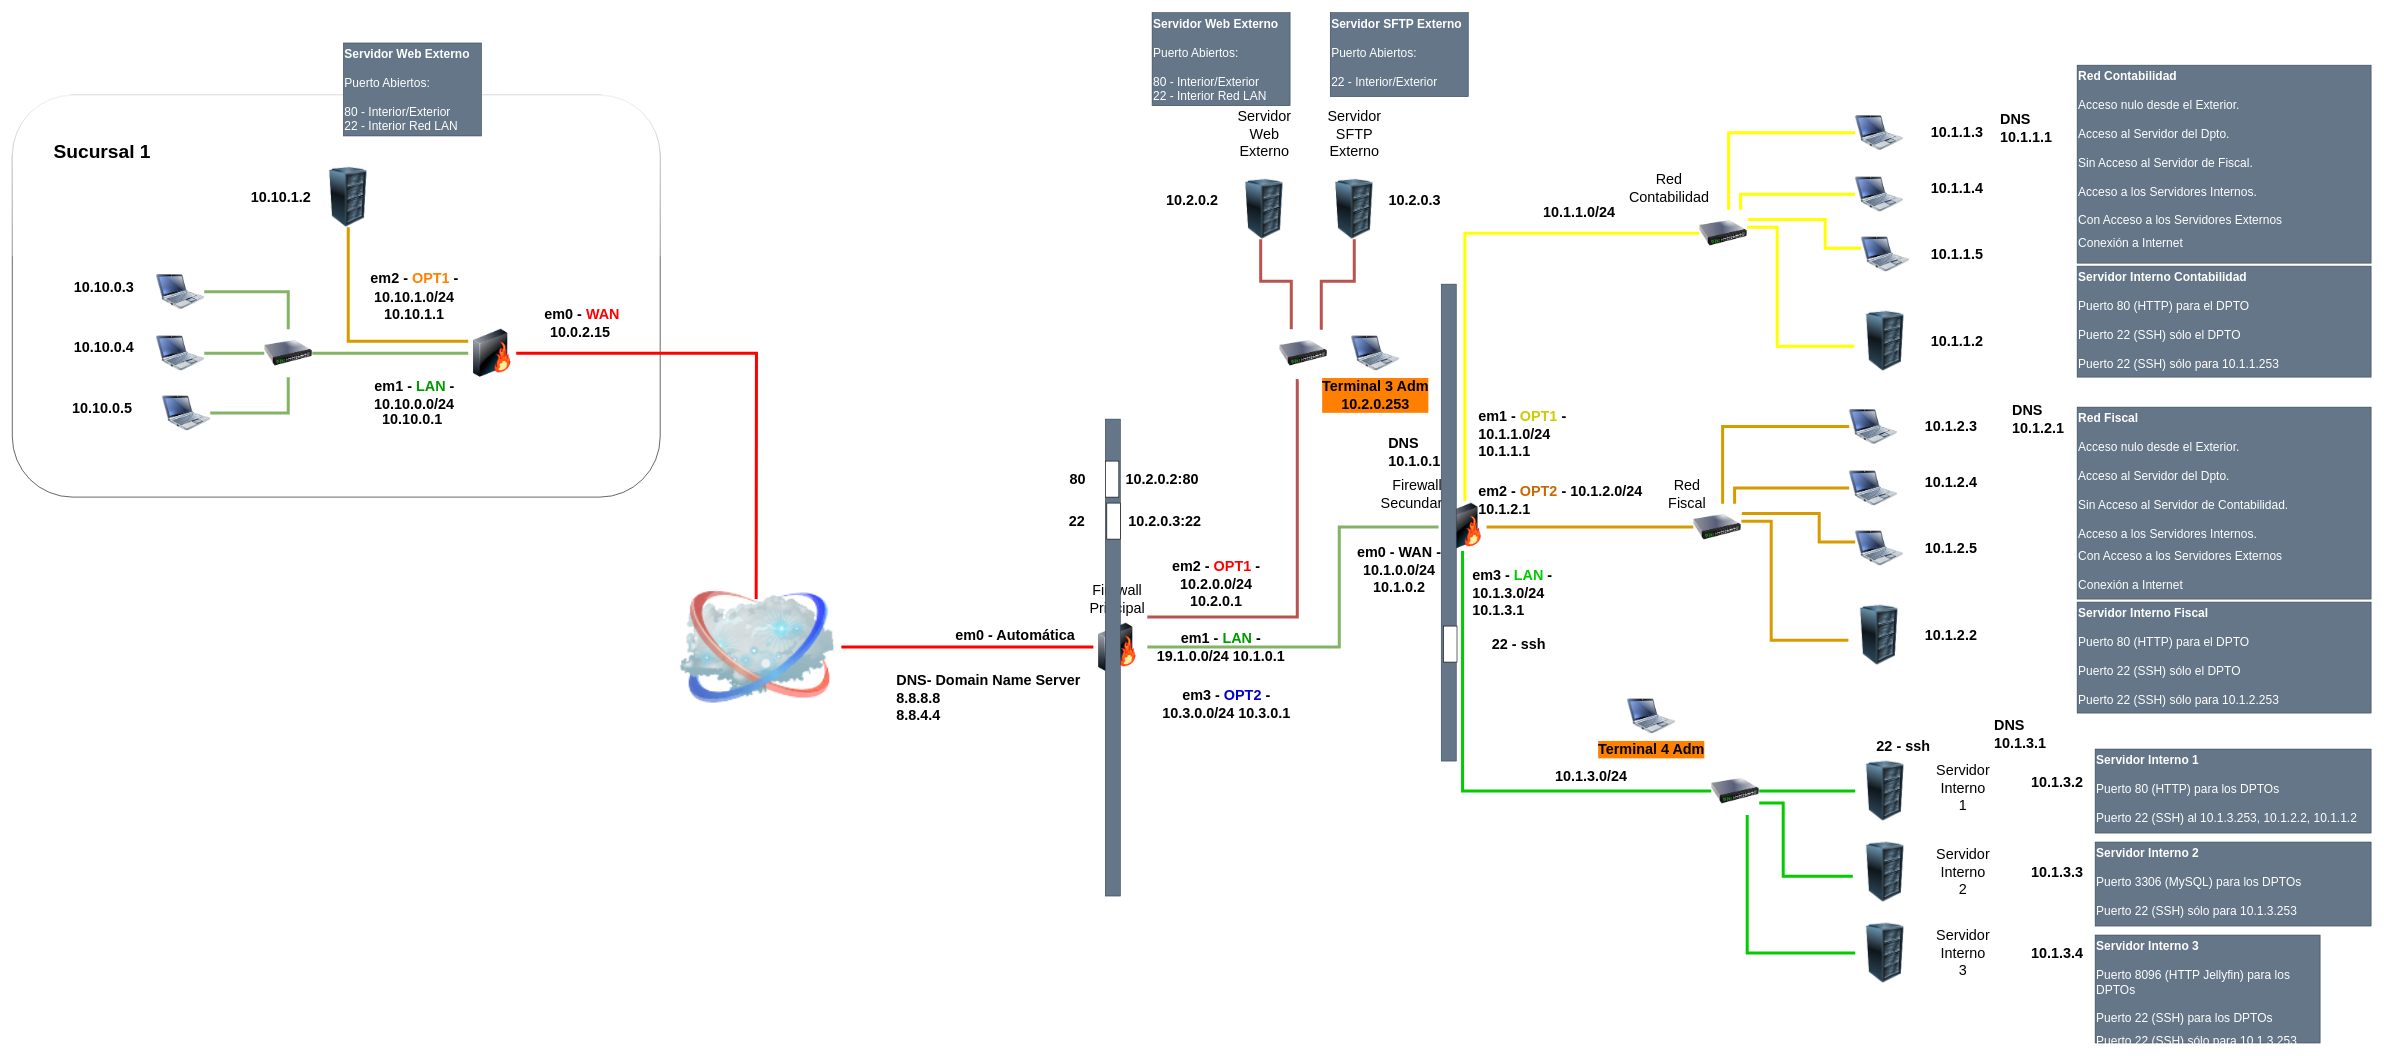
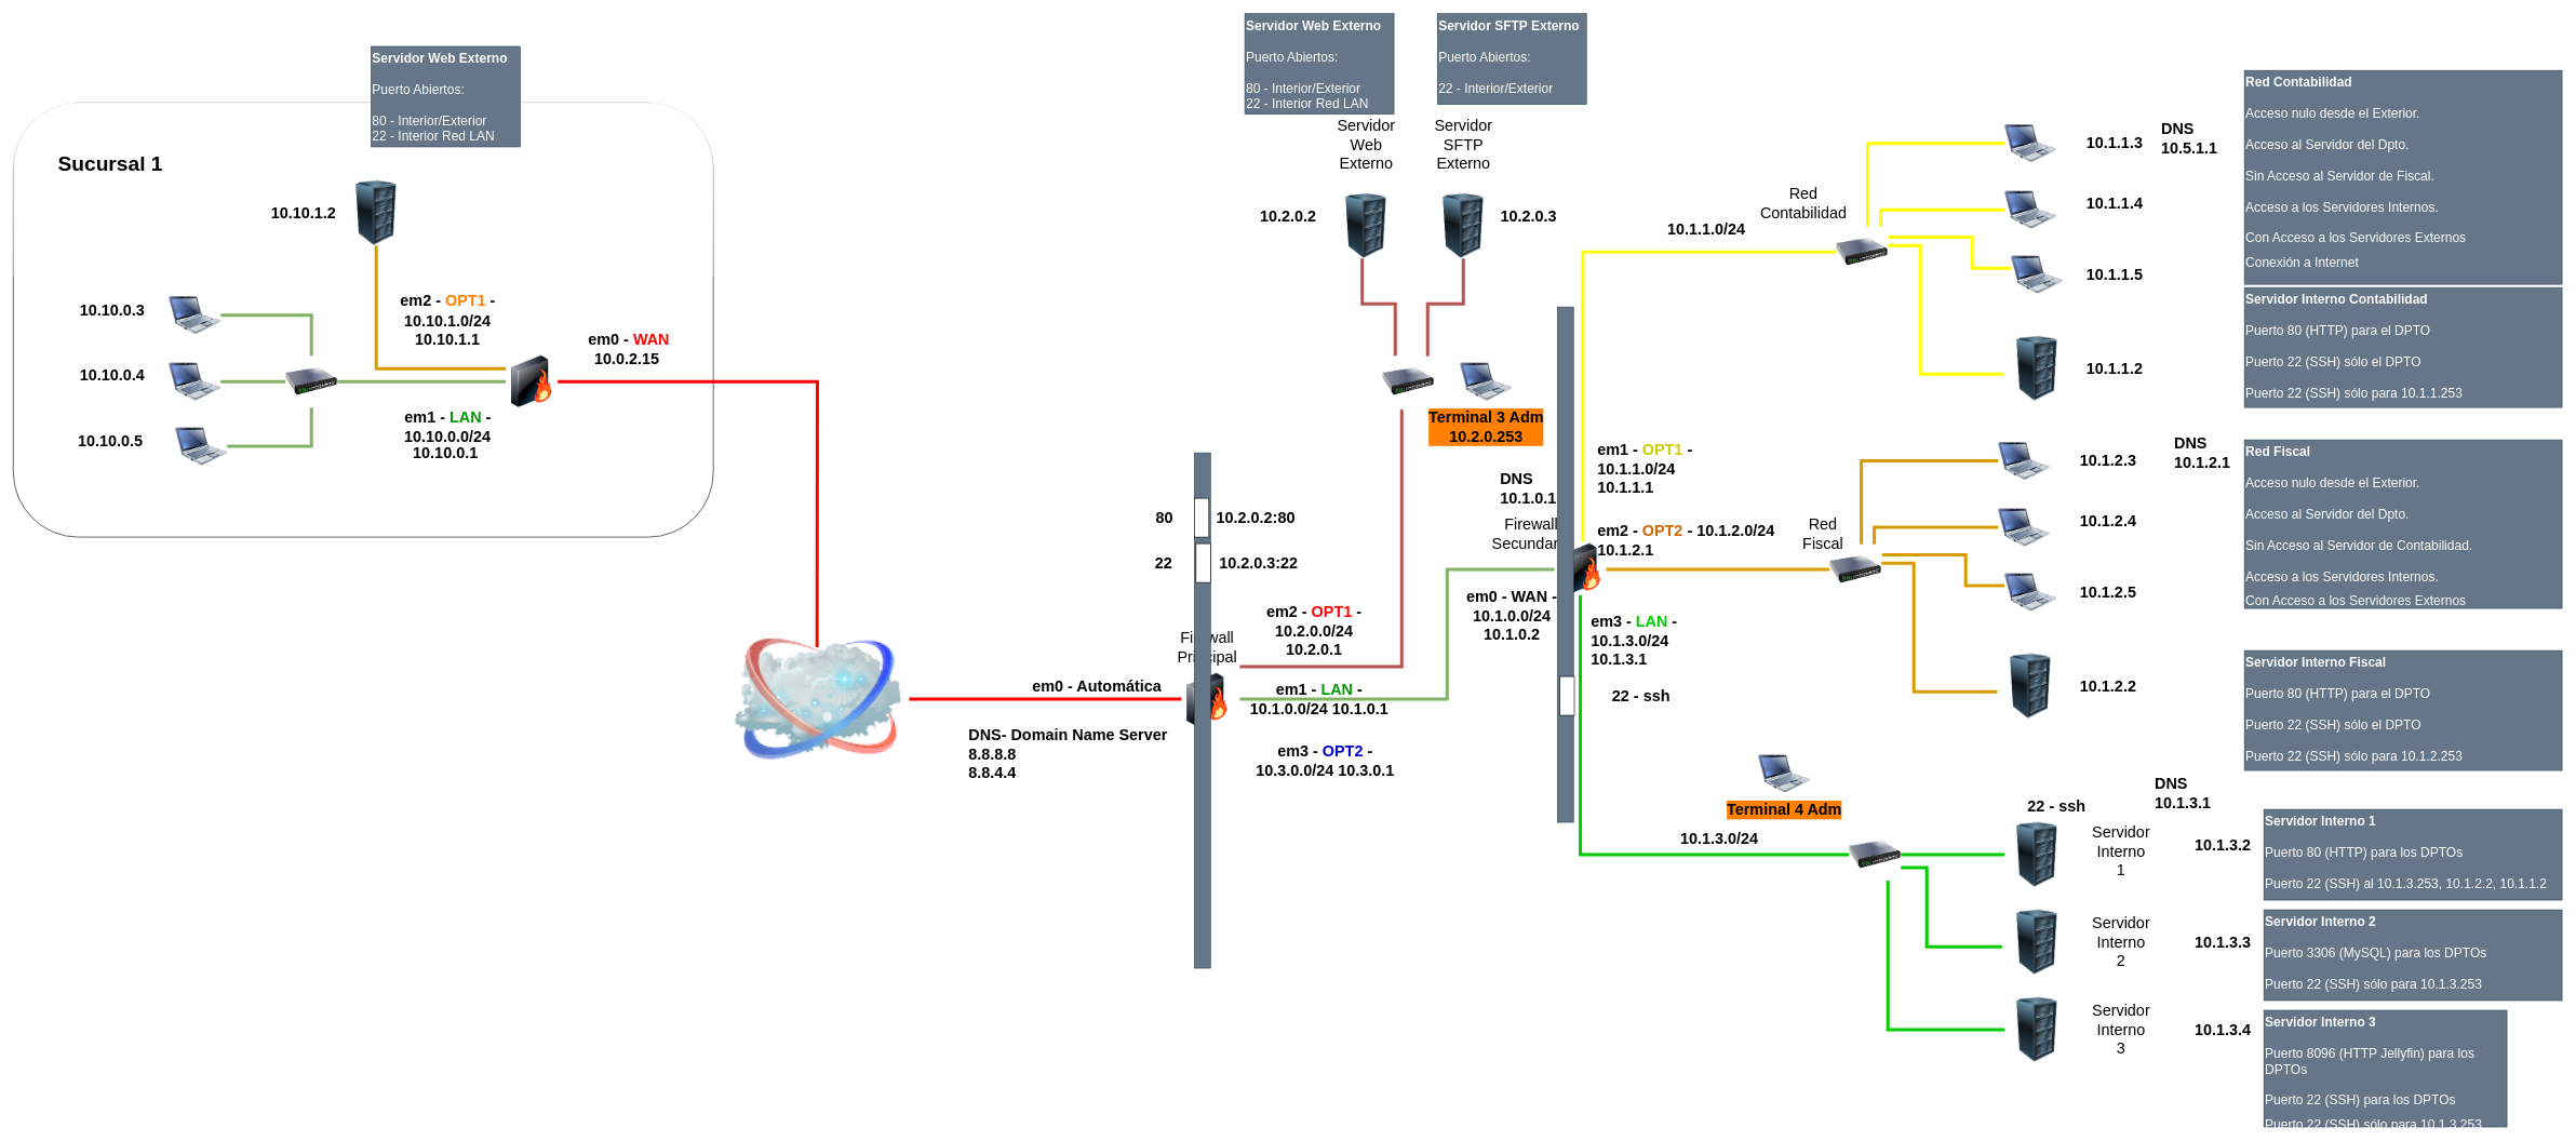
- <mxCell id="77" value="DNS&lt;br&gt;10.1.1.1" style="text;html=1;strokeColor=none;fillColor=none;align=left;verticalAlign=middle;whiteSpace=wrap;rounded=0;fontSize=24;fontStyle=1" vertex="1" parent="1"><mxGeometry x="3332" y="168" width="90" height="90" as="geometry" /></mxCell>
+ <mxCell id="77" value="DNS&lt;br&gt;10.5.1.1" style="text;html=1;strokeColor=none;fillColor=none;align=left;verticalAlign=middle;whiteSpace=wrap;rounded=0;fontSize=24;fontStyle=1" vertex="1" parent="1"><mxGeometry x="3332" y="168" width="90" height="90" as="geometry" /></mxCell>
- <mxCell id="81" value="&lt;span style=&quot;font-size: 20px;&quot;&gt;&lt;b&gt;Red Fiscal&lt;/b&gt;&lt;/span&gt;&lt;br&gt;&lt;div&gt;&lt;font style=&quot;font-size: 20px;&quot;&gt;&lt;br&gt;&lt;/font&gt;&lt;/div&gt;&lt;div&gt;&lt;span style=&quot;font-size: 20px;&quot;&gt;Acceso nulo desde el Exterior.&lt;/span&gt;&lt;/div&gt;&lt;div&gt;&lt;span style=&quot;font-size: 20px;&quot;&gt;&lt;br&gt;&lt;/span&gt;&lt;/div&gt;&lt;div&gt;&lt;span style=&quot;font-size: 20px;&quot;&gt;Acceso al Servidor del Dpto.&lt;/span&gt;&lt;/div&gt;&lt;div&gt;&lt;span style=&quot;font-size: 20px;&quot;&gt;&lt;br&gt;&lt;/span&gt;&lt;/div&gt;&lt;div&gt;&lt;span style=&quot;font-size: 20px;&quot;&gt;Sin Acceso al Servidor de Contabilidad.&lt;/span&gt;&lt;/div&gt;&lt;div&gt;&lt;span style=&quot;font-size: 20px;&quot;&gt;&lt;br&gt;&lt;/span&gt;&lt;/div&gt;&lt;div&gt;&lt;span style=&quot;font-size: 20px;&quot;&gt;Acceso a los Servidores Internos.&lt;/span&gt;&lt;/div&gt;&lt;div&gt;&lt;br&gt;&lt;/div&gt;&lt;div&gt;&lt;span style=&quot;font-size: 20px;&quot;&gt;Con Acceso a los Servidores Externos&lt;/span&gt;&lt;br&gt;&lt;/div&gt;&lt;div&gt;&lt;span style=&quot;font-size: 20px;&quot;&gt;&lt;br&gt;&lt;/span&gt;&lt;/div&gt;&lt;div&gt;&lt;span style=&quot;font-size: 20px;&quot;&gt;Conexión a Internet&lt;/span&gt;&lt;/div&gt;" style="text;html=1;align=left;verticalAlign=top;whiteSpace=wrap;rounded=0;fillColor=#647687;strokeColor=#314354;fontColor=#ffffff;" vertex="1" parent="1"><mxGeometry x="3462" y="678" width="490" height="320" as="geometry" /></mxCell>
+ <mxCell id="81" value="&lt;span style=&quot;font-size: 20px;&quot;&gt;&lt;b&gt;Red Fiscal&lt;/b&gt;&lt;/span&gt;&lt;br&gt;&lt;div&gt;&lt;font style=&quot;font-size: 20px;&quot;&gt;&lt;br&gt;&lt;/font&gt;&lt;/div&gt;&lt;div&gt;&lt;span style=&quot;font-size: 20px;&quot;&gt;Acceso nulo desde el Exterior.&lt;/span&gt;&lt;/div&gt;&lt;div&gt;&lt;span style=&quot;font-size: 20px;&quot;&gt;&lt;br&gt;&lt;/span&gt;&lt;/div&gt;&lt;div&gt;&lt;span style=&quot;font-size: 20px;&quot;&gt;Acceso al Servidor del Dpto.&lt;/span&gt;&lt;/div&gt;&lt;div&gt;&lt;span style=&quot;font-size: 20px;&quot;&gt;&lt;br&gt;&lt;/span&gt;&lt;/div&gt;&lt;div&gt;&lt;span style=&quot;font-size: 20px;&quot;&gt;Sin Acceso al Servidor de Contabilidad.&lt;/span&gt;&lt;/div&gt;&lt;div&gt;&lt;span style=&quot;font-size: 20px;&quot;&gt;&lt;br&gt;&lt;/span&gt;&lt;/div&gt;&lt;div&gt;&lt;span style=&quot;font-size: 20px;&quot;&gt;Acceso a los Servidores Internos.&lt;/span&gt;&lt;/div&gt;&lt;div&gt;&lt;br&gt;&lt;/div&gt;&lt;div&gt;&lt;span style=&quot;font-size: 20px;&quot;&gt;Con Acceso a los Servidores Externos&lt;/span&gt;&lt;br&gt;&lt;/div&gt;&lt;div&gt;&lt;span style=&quot;font-size: 20px;&quot;&gt;&lt;br&gt;&lt;/span&gt;&lt;/div&gt;&lt;div&gt;&lt;span style=&quot;font-size: 20px;&quot;&gt;Conexión a Internet&lt;/span&gt;&lt;/div&gt;" style="text;html=1;align=left;verticalAlign=top;whiteSpace=wrap;rounded=0;fillColor=#647687;strokeColor=#314354;fontColor=#ffffff;" vertex="1" parent="1"><mxGeometry x="3462" y="678" width="490" height="260" as="geometry" /></mxCell>
- <mxCell id="20" value="em1 - &lt;font color=&quot;#009900&quot;&gt;LAN&lt;/font&gt; - 19.1.0.0/24 10.1.0.1" style="text;html=1;strokeColor=none;fillColor=none;align=center;verticalAlign=middle;whiteSpace=wrap;rounded=0;fontSize=24;fontStyle=1" vertex="1" parent="1"><mxGeometry x="1911" y="1063" width="248" height="30" as="geometry" /></mxCell>
+ <mxCell id="20" value="em1 - &lt;font color=&quot;#009900&quot;&gt;LAN&lt;/font&gt; - 10.1.0.0/24 10.1.0.1" style="text;html=1;strokeColor=none;fillColor=none;align=center;verticalAlign=middle;whiteSpace=wrap;rounded=0;fontSize=24;fontStyle=1" vertex="1" parent="1"><mxGeometry x="1911" y="1063" width="248" height="30" as="geometry" /></mxCell>
